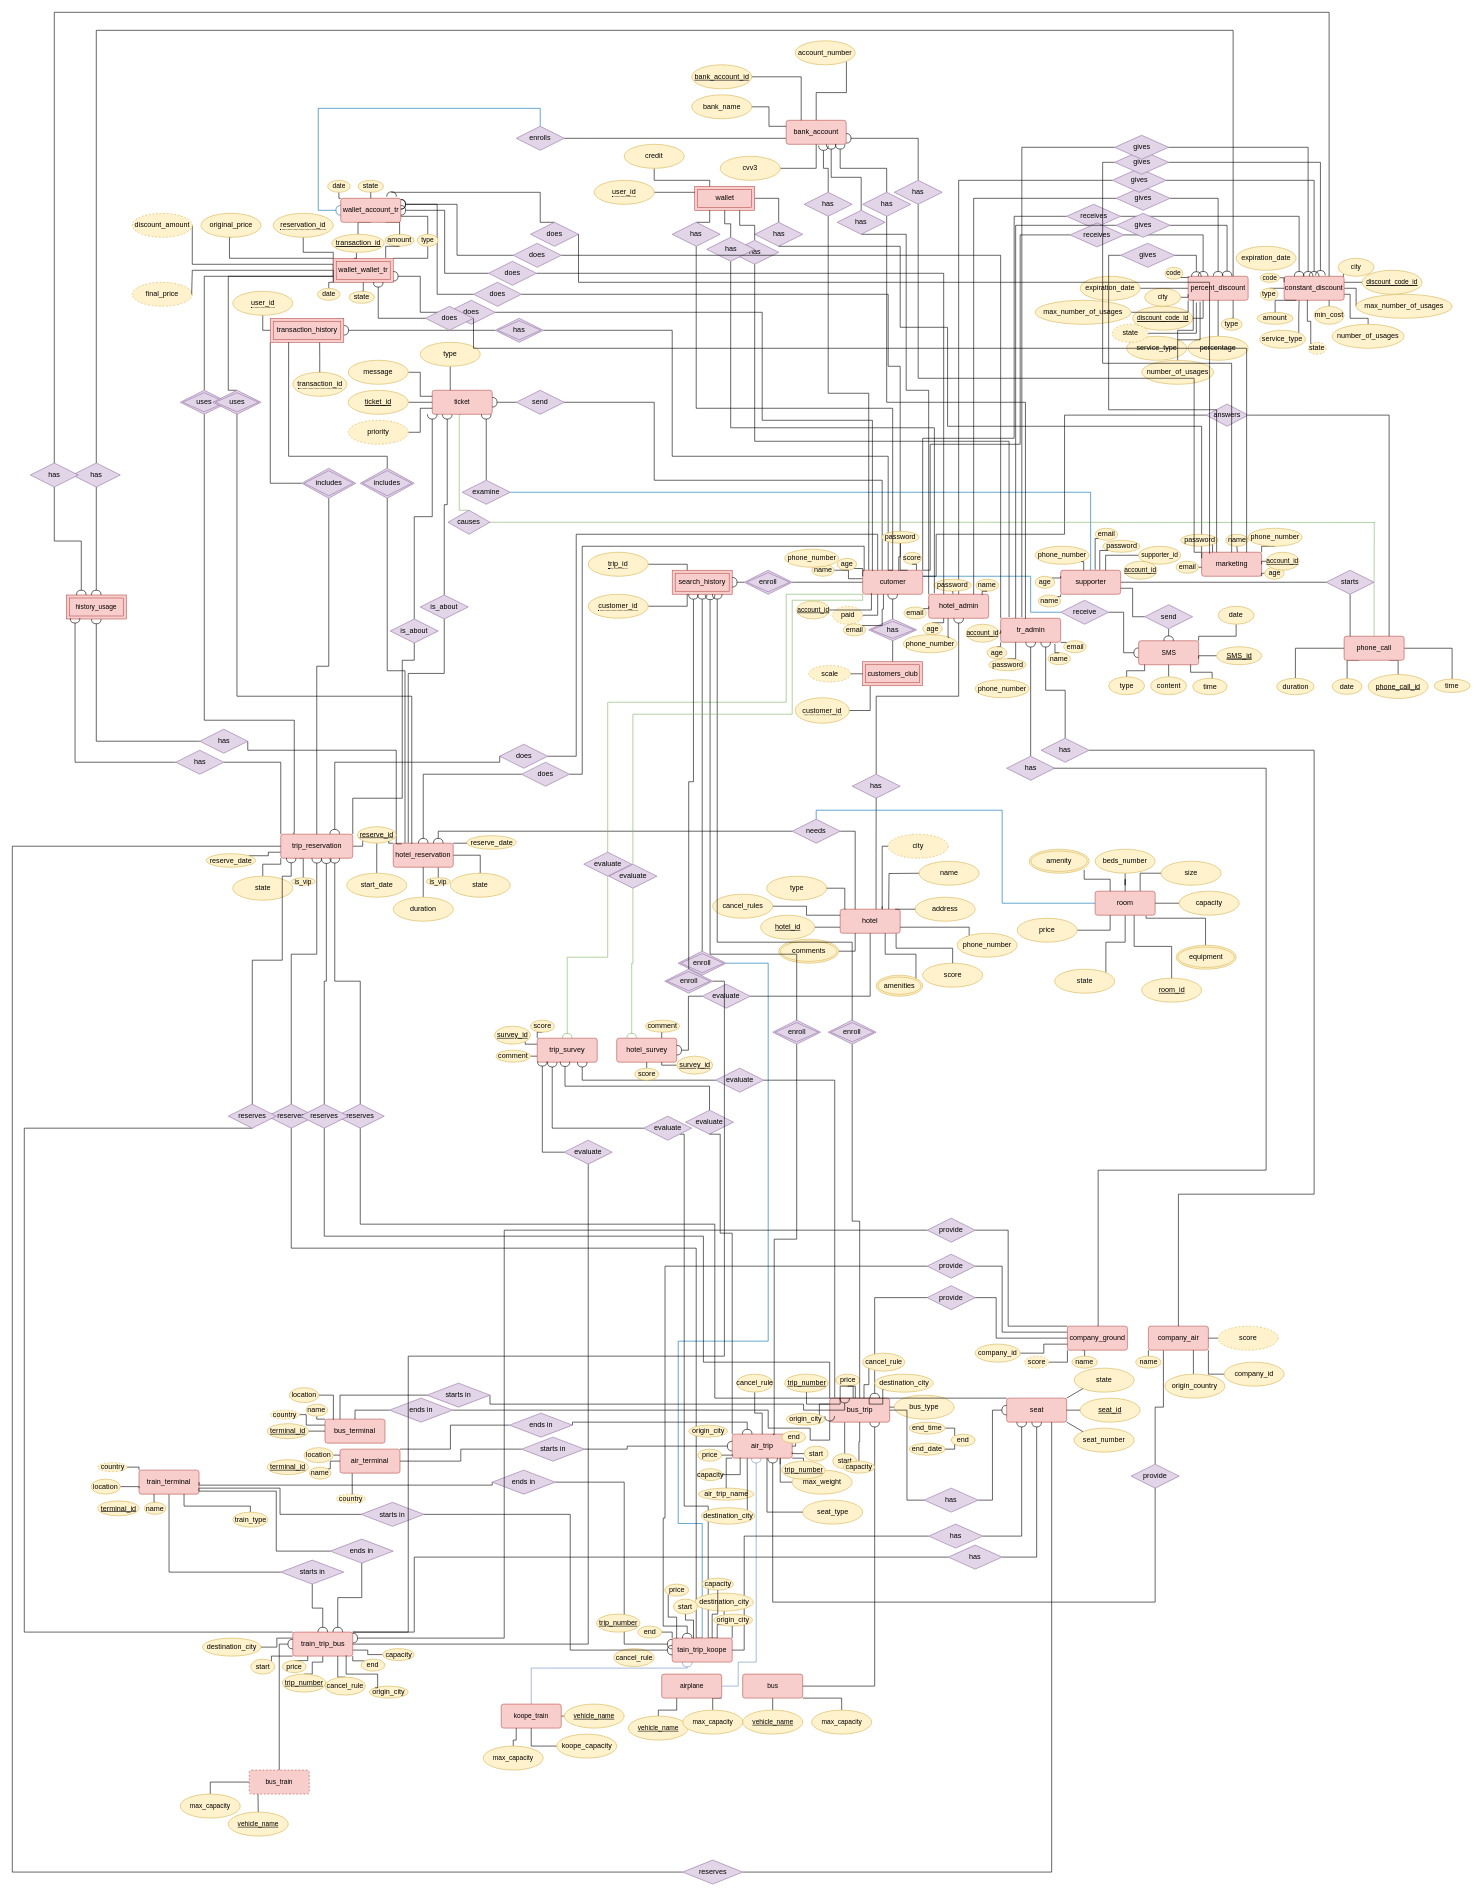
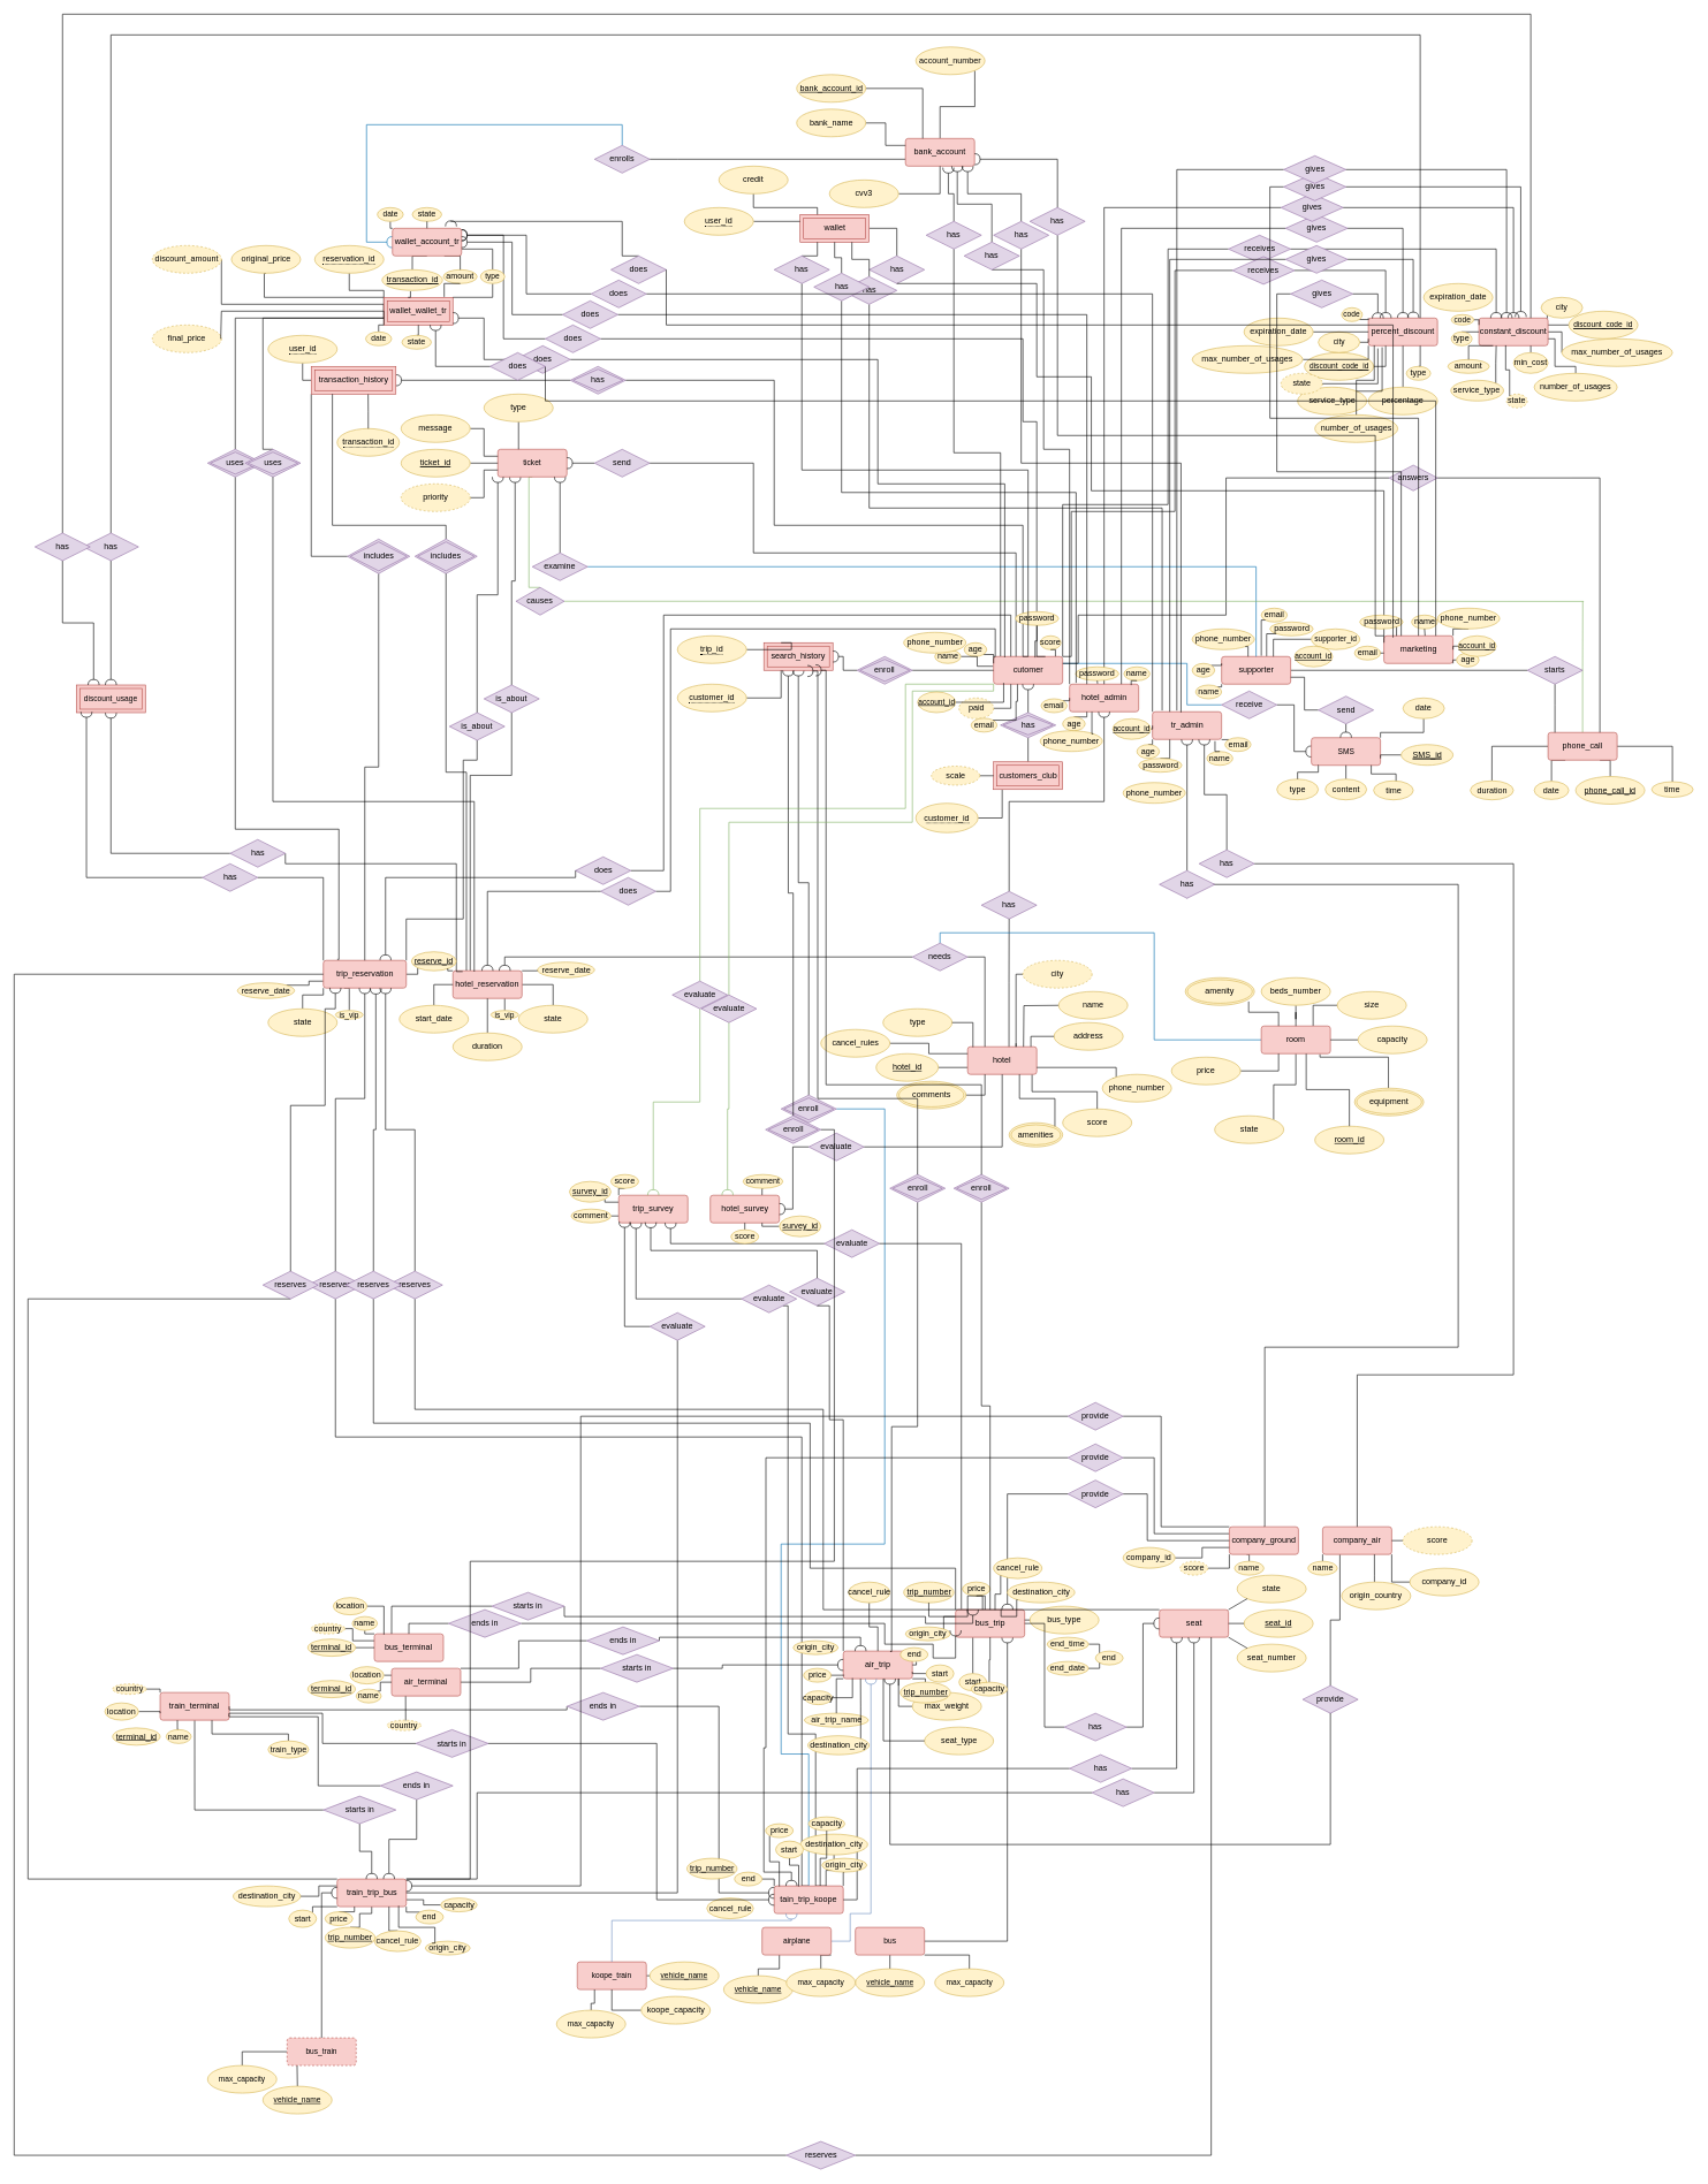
- <mxCell id="116" value="search_history" style="shape=ext;margin=3;double=1;whiteSpace=wrap;html=1;align=center;fillColor=#f8cecc;strokeColor=#b85450;" parent="1" vertex="1"><mxGeometry x="1120" y="950" width="100" height="40" as="geometry" /></mxCell>
+ <mxCell id="116" value="search_history" style="shape=ext;margin=3;double=1;whiteSpace=wrap;html=1;align=center;fillColor=#f8cecc;strokeColor=#b85450;" parent="1" vertex="1"><mxGeometry x="1105" y="930" width="100" height="40" as="geometry" /></mxCell>
- <mxCell id="344" value="history_usage" style="shape=ext;margin=3;double=1;whiteSpace=wrap;html=1;align=center;fontFamily=Helvetica;fontSize=11;labelBackgroundColor=none;fillColor=#f8cecc;strokeColor=#b85450;" parent="1" vertex="1"><mxGeometry x="110" y="991.25" width="100" height="40" as="geometry" /></mxCell>
+ <mxCell id="344" value="discount_usage" style="shape=ext;margin=3;double=1;whiteSpace=wrap;html=1;align=center;fontFamily=Helvetica;fontSize=11;labelBackgroundColor=none;fillColor=#f8cecc;strokeColor=#b85450;" parent="1" vertex="1"><mxGeometry x="110" y="991.25" width="100" height="40" as="geometry" /></mxCell>
- <mxCell id="154" style="edgeStyle=orthogonalEdgeStyle;rounded=0;orthogonalLoop=1;jettySize=auto;html=1;exitX=0.5;exitY=0;exitDx=0;exitDy=0;endArrow=none;endFill=0;" parent="1" source="155" target="548" edge="1"><mxGeometry relative="1" as="geometry" /></mxCell>
+ <mxCell id="154" style="edgeStyle=orthogonalEdgeStyle;rounded=0;orthogonalLoop=1;jettySize=auto;html=1;exitX=0.5;exitY=0;exitDx=0;exitDy=0;entryX=0;entryY=0.5;entryDx=0;entryDy=0;endArrow=none;endFill=0;" parent="1" source="155" target="146" edge="1"><mxGeometry relative="1" as="geometry" /></mxCell>
- <mxCell id="36" value="address" style="ellipse;whiteSpace=wrap;html=1;align=center;fillColor=#fff2cc;strokeColor=#d6b656;" parent="1" vertex="1"><mxGeometry x="1525" y="1495" width="100" height="40" as="geometry" /></mxCell>
+ <mxCell id="36" value="address" style="ellipse;whiteSpace=wrap;html=1;align=center;fillColor=#fff2cc;strokeColor=#d6b656;" parent="1" vertex="1"><mxGeometry x="1525" y="1480" width="100" height="40" as="geometry" /></mxCell>
